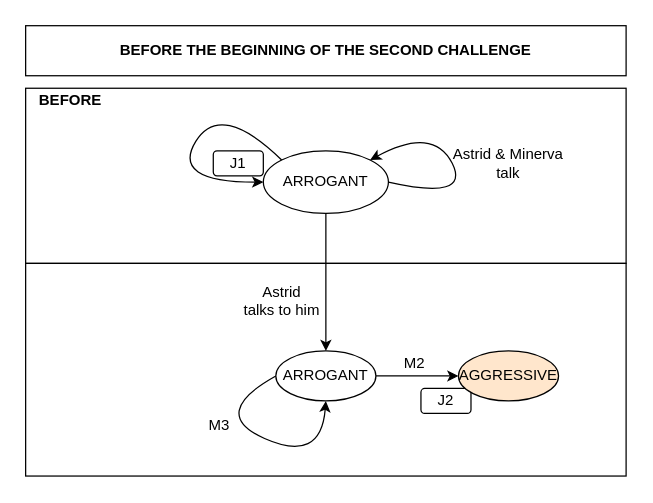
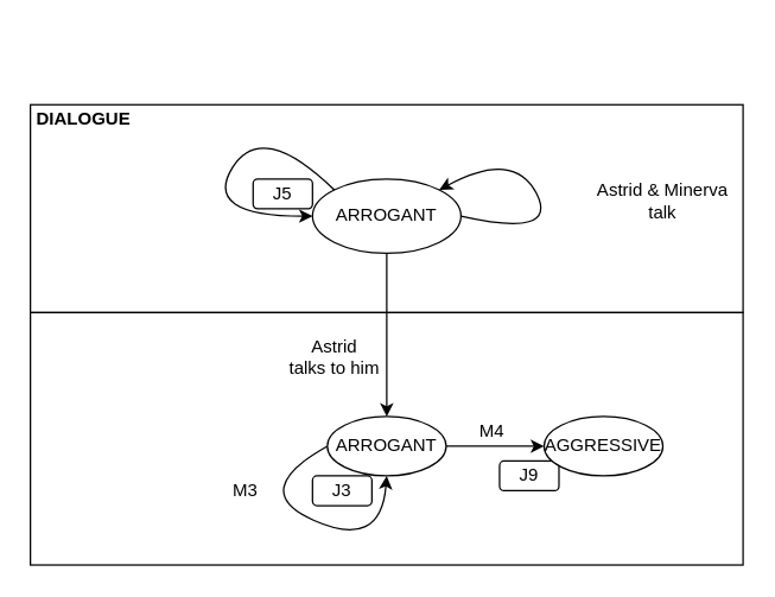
- <mxCell id="15" value="&lt;b&gt;BEFORE THE BEGINNING OF THE SECOND CHALLENGE&lt;/b&gt;" style="rounded=0;whiteSpace=wrap;html=1;" vertex="1" parent="1"><mxGeometry x="20" y="20" width="480" height="40" as="geometry" /></mxCell>
- <mxCell id="10" value="BEFORE" style="text;html=1;strokeColor=none;fillColor=none;align=center;verticalAlign=middle;whiteSpace=wrap;rounded=0;fontStyle=1" vertex="1" parent="1"><mxGeometry x="36" y="70" width="40" height="20" as="geometry" /></mxCell>
+ <mxCell id="10" value="DIALOGUE" style="text;html=1;strokeColor=none;fillColor=none;align=center;verticalAlign=middle;whiteSpace=wrap;rounded=0;fontStyle=1" vertex="1" parent="1"><mxGeometry x="36" y="70" width="40" height="20" as="geometry" /></mxCell>
- <mxCell id="14" value="J1" style="rounded=1;whiteSpace=wrap;html=1;" vertex="1" parent="1"><mxGeometry x="170" y="120" width="40" height="20" as="geometry" /></mxCell>
+ <mxCell id="14" value="J5" style="rounded=1;whiteSpace=wrap;html=1;" vertex="1" parent="1"><mxGeometry x="170" y="120" width="40" height="20" as="geometry" /></mxCell>
- <mxCell id="13" value="Astrid &amp;amp; Minerva talk" style="text;html=1;strokeColor=none;fillColor=none;align=center;verticalAlign=middle;whiteSpace=wrap;rounded=0;" vertex="1" parent="1"><mxGeometry x="356" y="120" width="100" height="20" as="geometry" /></mxCell>
+ <mxCell id="13" value="Astrid &amp;amp; Minerva talk" style="text;html=1;strokeColor=none;fillColor=none;align=center;verticalAlign=middle;whiteSpace=wrap;rounded=0;" vertex="1" parent="1"><mxGeometry x="396" y="125" width="100" height="20" as="geometry" /></mxCell>
- <mxCell id="18" value="M2" style="text;html=1;strokeColor=none;fillColor=none;align=center;verticalAlign=middle;whiteSpace=wrap;rounded=0;" vertex="1" parent="1"><mxGeometry x="296" y="280" width="70" height="20" as="geometry" /></mxCell>
+ <mxCell id="18" value="M4" style="text;html=1;strokeColor=none;fillColor=none;align=center;verticalAlign=middle;whiteSpace=wrap;rounded=0;" vertex="1" parent="1"><mxGeometry x="296" y="280" width="70" height="20" as="geometry" /></mxCell>
- <mxCell id="16" value="AGGRESSIVE" style="ellipse;whiteSpace=wrap;html=1;fillColor=#ffe6cc;" vertex="1" parent="1"><mxGeometry x="366" y="280" width="80" height="40" as="geometry" /></mxCell>
+ <mxCell id="16" value="AGGRESSIVE" style="ellipse;whiteSpace=wrap;html=1;" vertex="1" parent="1"><mxGeometry x="366" y="280" width="80" height="40" as="geometry" /></mxCell>
- <mxCell id="9" value="J2" style="rounded=1;whiteSpace=wrap;html=1;" vertex="1" parent="1"><mxGeometry x="336" y="310" width="40" height="20" as="geometry" /></mxCell>
+ <mxCell id="9" value="J9" style="rounded=1;whiteSpace=wrap;html=1;" vertex="1" parent="1"><mxGeometry x="336" y="310" width="40" height="20" as="geometry" /></mxCell>
+ <mxCell id="20" value="J3" style="rounded=1;whiteSpace=wrap;html=1;" vertex="1" parent="1"><mxGeometry x="210" y="320" width="40" height="20" as="geometry" /></mxCell>
- <mxCell id="19" value="M3" style="text;html=1;strokeColor=none;fillColor=none;align=center;verticalAlign=middle;whiteSpace=wrap;rounded=0;" vertex="1" parent="1"><mxGeometry x="140" y="330" width="70" height="20" as="geometry" /></mxCell>
+ <mxCell id="19" value="M3" style="text;html=1;strokeColor=none;fillColor=none;align=center;verticalAlign=middle;whiteSpace=wrap;rounded=0;" vertex="1" parent="1"><mxGeometry x="130" y="320" width="70" height="20" as="geometry" /></mxCell>
